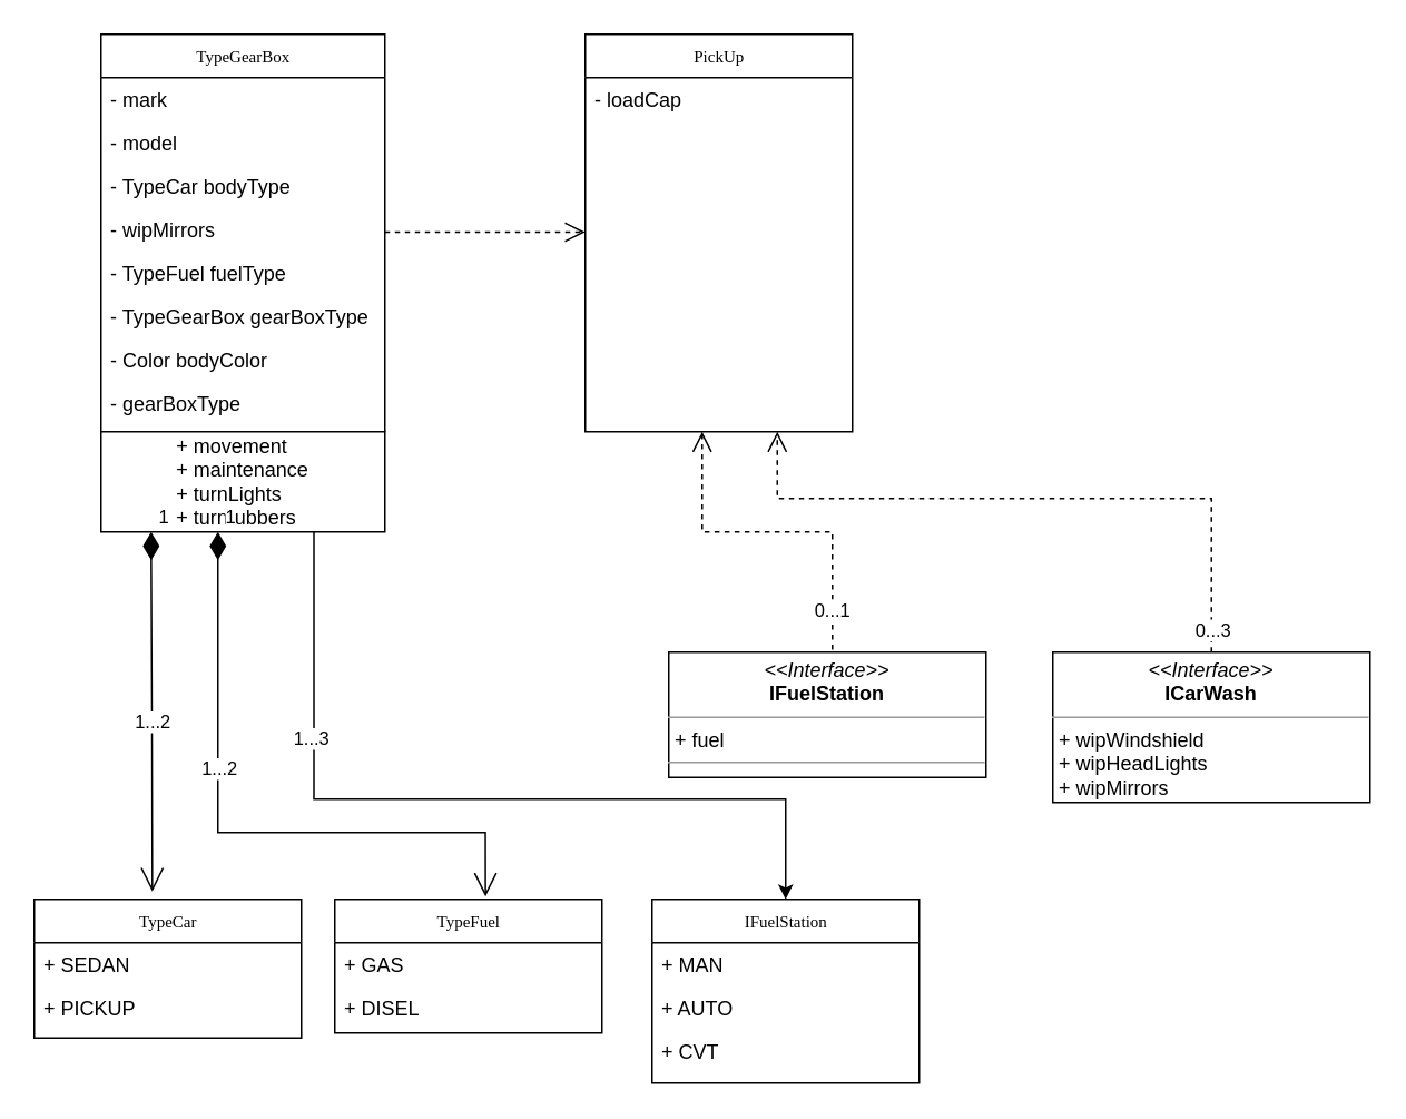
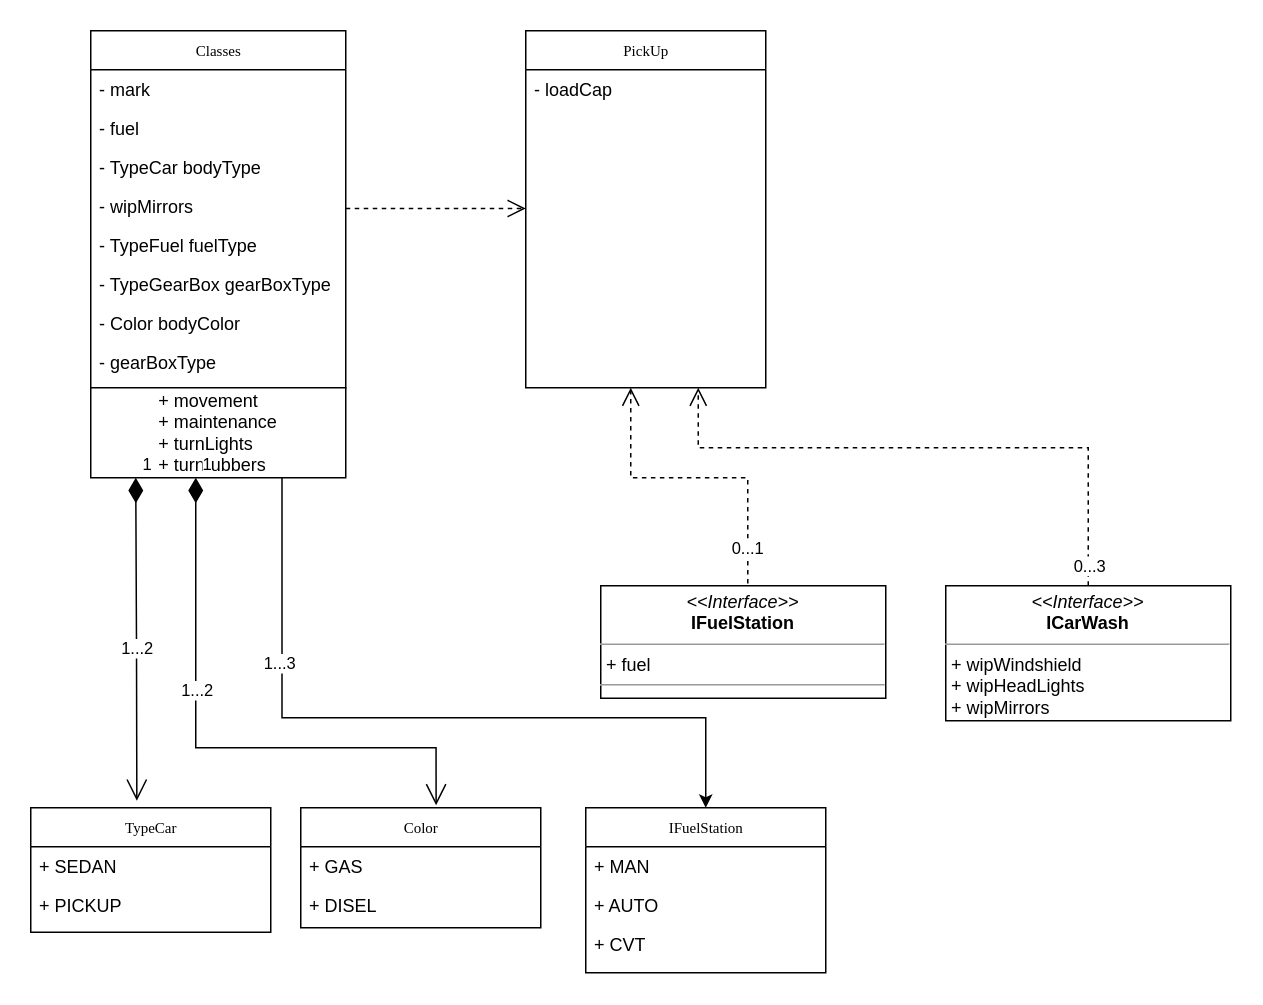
- <mxCell id="5" value="TypeGearBox" style="swimlane;html=1;fontStyle=0;childLayout=stackLayout;horizontal=1;startSize=26;fillColor=none;horizontalStack=0;resizeParent=1;resizeLast=0;collapsible=1;marginBottom=0;swimlaneFillColor=#ffffff;rounded=0;shadow=0;comic=0;labelBackgroundColor=none;strokeWidth=1;fontFamily=Verdana;fontSize=10;align=center;" parent="1" vertex="1"><mxGeometry x="60" y="20" width="170" height="238" as="geometry" /></mxCell>
+ <mxCell id="5" value="Classes" style="swimlane;html=1;fontStyle=0;childLayout=stackLayout;horizontal=1;startSize=26;fillColor=none;horizontalStack=0;resizeParent=1;resizeLast=0;collapsible=1;marginBottom=0;swimlaneFillColor=#ffffff;rounded=0;shadow=0;comic=0;labelBackgroundColor=none;strokeWidth=1;fontFamily=Verdana;fontSize=10;align=center;" parent="1" vertex="1"><mxGeometry x="60" y="20" width="170" height="238" as="geometry" /></mxCell>
- <mxCell id="7" value="- model" style="text;html=1;strokeColor=none;fillColor=none;align=left;verticalAlign=top;spacingLeft=4;spacingRight=4;whiteSpace=wrap;overflow=hidden;rotatable=0;points=[[0,0.5],[1,0.5]];portConstraint=eastwest;" parent="5" vertex="1"><mxGeometry y="52" width="170" height="26" as="geometry" /></mxCell>
+ <mxCell id="7" value="- fuel" style="text;html=1;strokeColor=none;fillColor=none;align=left;verticalAlign=top;spacingLeft=4;spacingRight=4;whiteSpace=wrap;overflow=hidden;rotatable=0;points=[[0,0.5],[1,0.5]];portConstraint=eastwest;" parent="5" vertex="1"><mxGeometry y="52" width="170" height="26" as="geometry" /></mxCell>
- <mxCell id="2" value="TypeFuel" style="swimlane;html=1;fontStyle=0;childLayout=stackLayout;horizontal=1;startSize=26;fillColor=none;horizontalStack=0;resizeParent=1;resizeLast=0;collapsible=1;marginBottom=0;swimlaneFillColor=#ffffff;rounded=0;shadow=0;comic=0;labelBackgroundColor=none;strokeWidth=1;fontFamily=Verdana;fontSize=10;align=center;" parent="1" vertex="1"><mxGeometry x="200" y="538" width="160" height="80" as="geometry" /></mxCell>
+ <mxCell id="2" value="Color" style="swimlane;html=1;fontStyle=0;childLayout=stackLayout;horizontal=1;startSize=26;fillColor=none;horizontalStack=0;resizeParent=1;resizeLast=0;collapsible=1;marginBottom=0;swimlaneFillColor=#ffffff;rounded=0;shadow=0;comic=0;labelBackgroundColor=none;strokeWidth=1;fontFamily=Verdana;fontSize=10;align=center;" parent="1" vertex="1"><mxGeometry x="200" y="538" width="160" height="80" as="geometry" /></mxCell>
